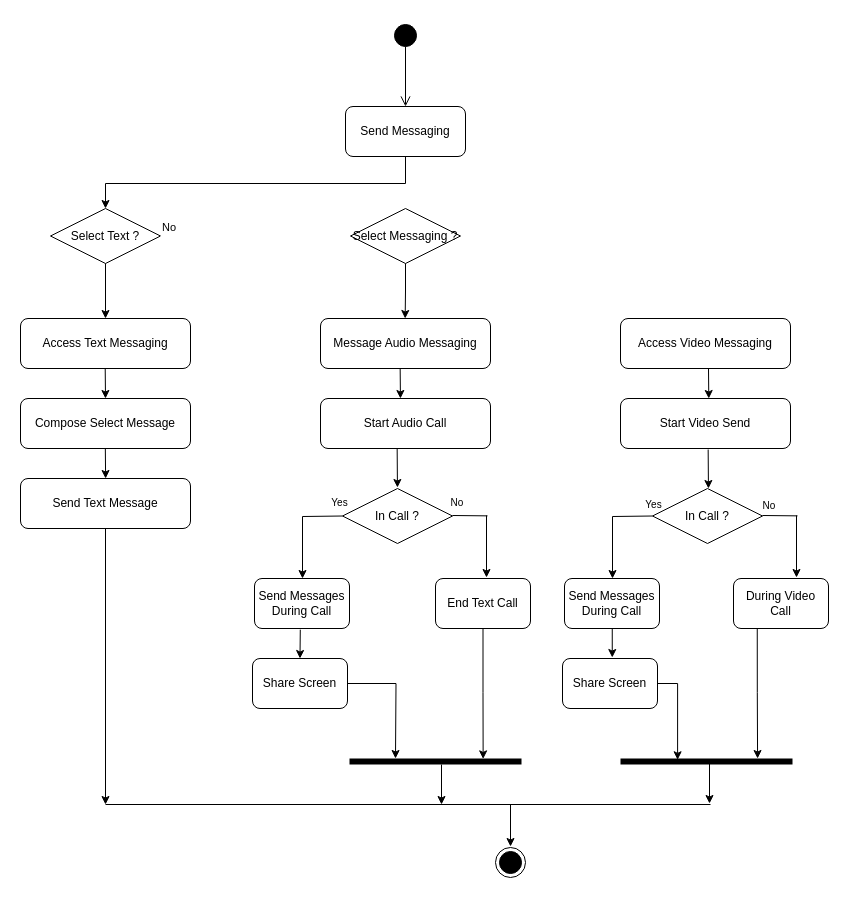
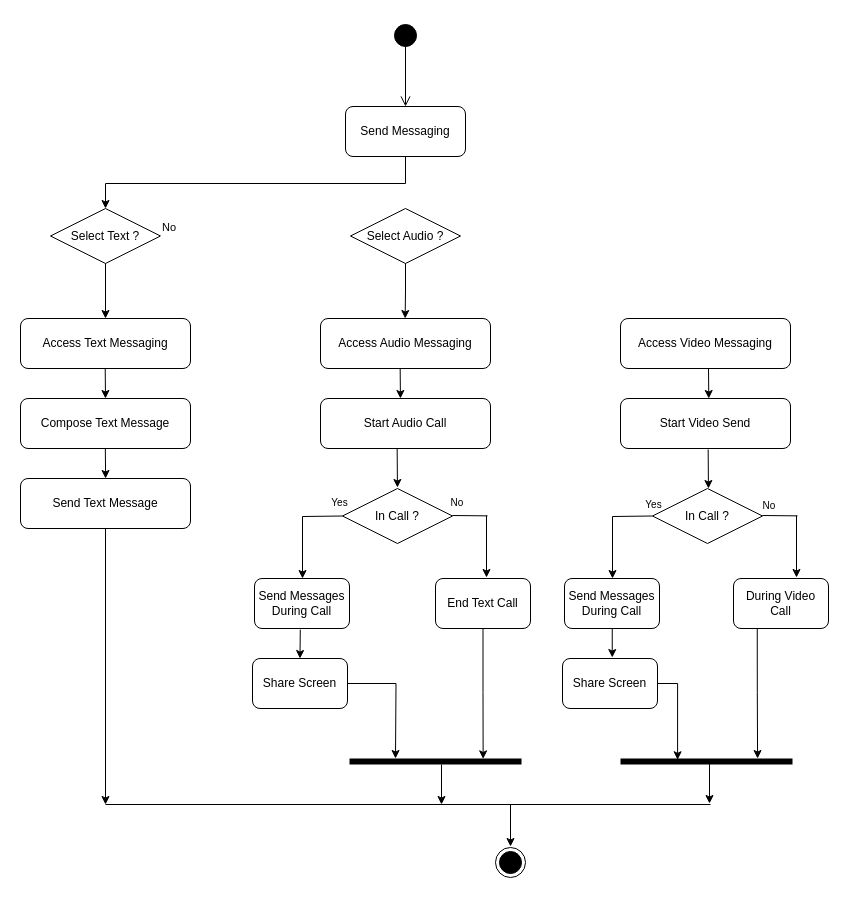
- <mxCell id="9" value="Select Messaging ?" style="rhombus;whiteSpace=wrap;html=1;fillColor=none;" parent="1" vertex="1"><mxGeometry x="350" y="208" width="110" height="55" as="geometry" /></mxCell>
+ <mxCell id="9" value="Select Audio ?" style="rhombus;whiteSpace=wrap;html=1;fillColor=none;" parent="1" vertex="1"><mxGeometry x="350" y="208" width="110" height="55" as="geometry" /></mxCell>
- <mxCell id="11" value="Message Audio Messaging" style="rounded=1;whiteSpace=wrap;html=1;fillColor=none;" parent="1" vertex="1"><mxGeometry x="320" y="318" width="170" height="50" as="geometry" /></mxCell>
+ <mxCell id="11" value="Access Audio Messaging" style="rounded=1;whiteSpace=wrap;html=1;fillColor=none;" parent="1" vertex="1"><mxGeometry x="320" y="318" width="170" height="50" as="geometry" /></mxCell>
- <mxCell id="15" value="Compose Select Message" style="rounded=1;whiteSpace=wrap;html=1;fillColor=none;" parent="1" vertex="1"><mxGeometry x="20" y="398" width="170" height="50" as="geometry" /></mxCell>
+ <mxCell id="15" value="Compose Text Message" style="rounded=1;whiteSpace=wrap;html=1;fillColor=none;" parent="1" vertex="1"><mxGeometry x="20" y="398" width="170" height="50" as="geometry" /></mxCell>
